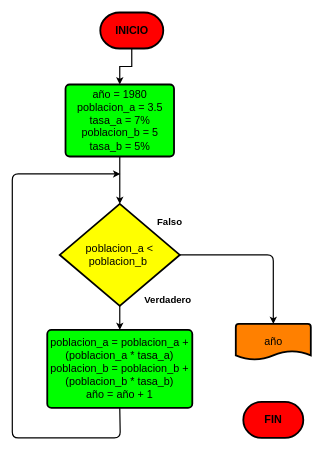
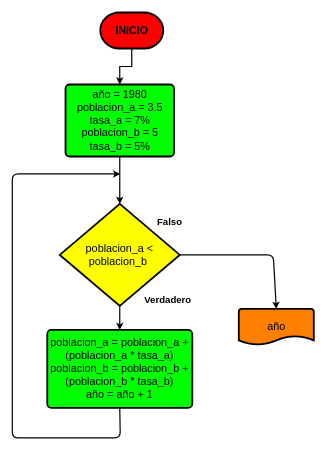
- <mxCell id="5" value="año" style="strokeWidth=3;html=1;shape=mxgraph.flowchart.document2;whiteSpace=wrap;size=0.25;fontSize=18;fillColor=#FF8000;fontColor=#000000;strokeColor=#000000;" parent="1" vertex="1"><mxGeometry x="392.5" y="539" width="125" height="60" as="geometry" /></mxCell>
+ <mxCell id="5" value="año" style="strokeWidth=3;html=1;shape=mxgraph.flowchart.document2;whiteSpace=wrap;size=0.25;fontSize=18;fillColor=#FF8000;fontColor=#000000;strokeColor=#000000;" parent="1" vertex="1"><mxGeometry x="397.5" y="514" width="125" height="60" as="geometry" /></mxCell>
- <mxCell id="4" value="FIN" style="strokeWidth=3;html=1;shape=mxgraph.flowchart.terminator;whiteSpace=wrap;fontSize=18;fillColor=#FF0000;fontColor=#000000;strokeColor=#000000;fontStyle=1" parent="1" vertex="1"><mxGeometry x="405" y="669" width="100" height="60" as="geometry" /></mxCell>
